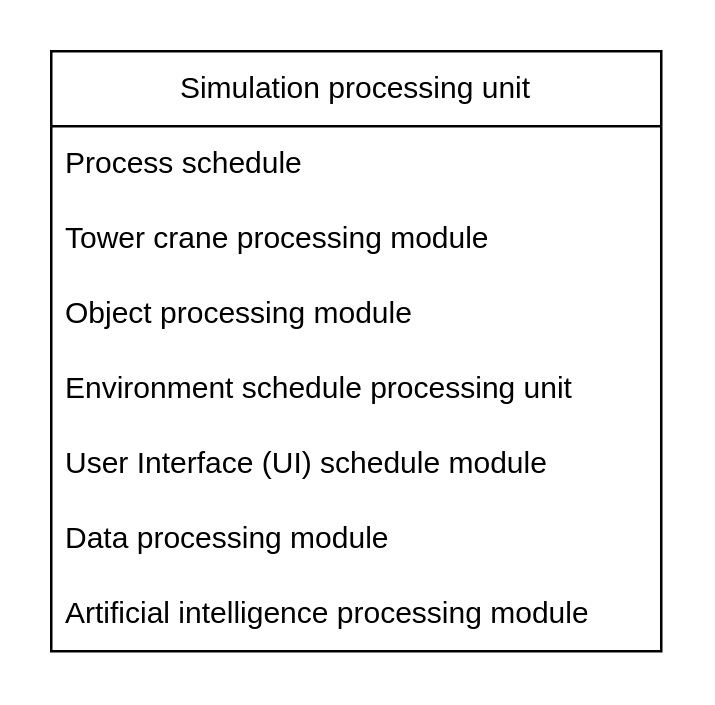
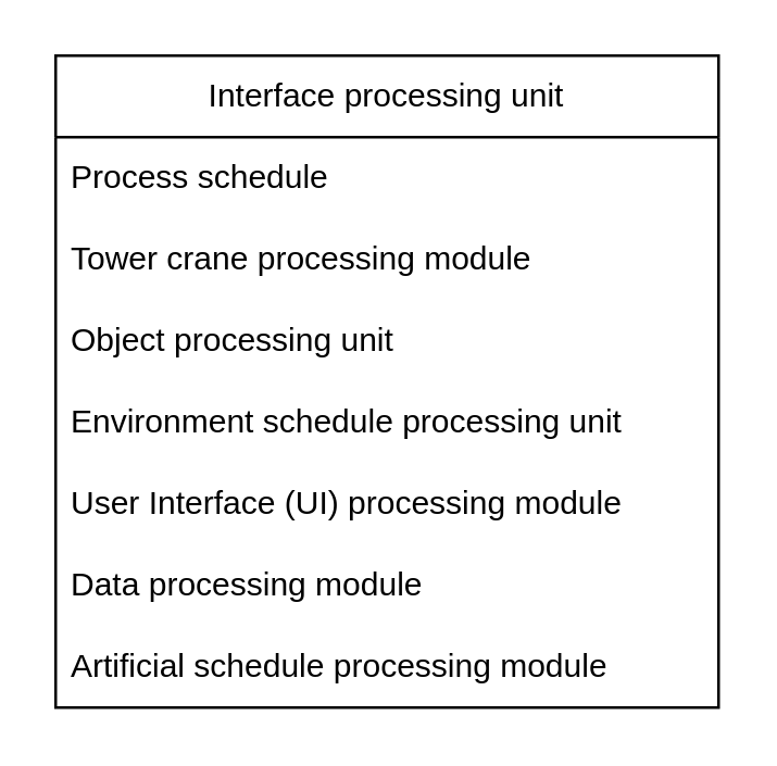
- <mxCell id="2" value="Simulation processing unit" style="swimlane;fontStyle=0;childLayout=stackLayout;horizontal=1;startSize=30;horizontalStack=0;resizeParent=1;resizeParentMax=0;resizeLast=0;collapsible=1;marginBottom=0;whiteSpace=wrap;html=1;" vertex="1" parent="1"><mxGeometry x="20" y="20" width="244" height="240" as="geometry" /></mxCell>
+ <mxCell id="2" value="Interface processing unit" style="swimlane;fontStyle=0;childLayout=stackLayout;horizontal=1;startSize=30;horizontalStack=0;resizeParent=1;resizeParentMax=0;resizeLast=0;collapsible=1;marginBottom=0;whiteSpace=wrap;html=1;" vertex="1" parent="1"><mxGeometry x="20" y="20" width="244" height="240" as="geometry" /></mxCell>
- <mxCell id="5" value="Object processing module" style="text;strokeColor=none;fillColor=none;align=left;verticalAlign=middle;spacingLeft=4;spacingRight=4;overflow=hidden;points=[[0,0.5],[1,0.5]];portConstraint=eastwest;rotatable=0;whiteSpace=wrap;html=1;" vertex="1" parent="2"><mxGeometry y="90" width="244" height="30" as="geometry" /></mxCell>
+ <mxCell id="5" value="Object processing unit" style="text;strokeColor=none;fillColor=none;align=left;verticalAlign=middle;spacingLeft=4;spacingRight=4;overflow=hidden;points=[[0,0.5],[1,0.5]];portConstraint=eastwest;rotatable=0;whiteSpace=wrap;html=1;" vertex="1" parent="2"><mxGeometry y="90" width="244" height="30" as="geometry" /></mxCell>
- <mxCell id="7" value="User Interface (UI) schedule module" style="text;strokeColor=none;fillColor=none;align=left;verticalAlign=middle;spacingLeft=4;spacingRight=4;overflow=hidden;points=[[0,0.5],[1,0.5]];portConstraint=eastwest;rotatable=0;whiteSpace=wrap;html=1;" vertex="1" parent="2"><mxGeometry y="150" width="244" height="30" as="geometry" /></mxCell>
+ <mxCell id="7" value="User Interface (UI) processing module" style="text;strokeColor=none;fillColor=none;align=left;verticalAlign=middle;spacingLeft=4;spacingRight=4;overflow=hidden;points=[[0,0.5],[1,0.5]];portConstraint=eastwest;rotatable=0;whiteSpace=wrap;html=1;" vertex="1" parent="2"><mxGeometry y="150" width="244" height="30" as="geometry" /></mxCell>
- <mxCell id="9" value="Artificial intelligence processing module" style="text;strokeColor=none;fillColor=none;align=left;verticalAlign=middle;spacingLeft=4;spacingRight=4;overflow=hidden;points=[[0,0.5],[1,0.5]];portConstraint=eastwest;rotatable=0;whiteSpace=wrap;html=1;" vertex="1" parent="2"><mxGeometry y="210" width="244" height="30" as="geometry" /></mxCell>
+ <mxCell id="9" value="Artificial schedule processing module" style="text;strokeColor=none;fillColor=none;align=left;verticalAlign=middle;spacingLeft=4;spacingRight=4;overflow=hidden;points=[[0,0.5],[1,0.5]];portConstraint=eastwest;rotatable=0;whiteSpace=wrap;html=1;" vertex="1" parent="2"><mxGeometry y="210" width="244" height="30" as="geometry" /></mxCell>
